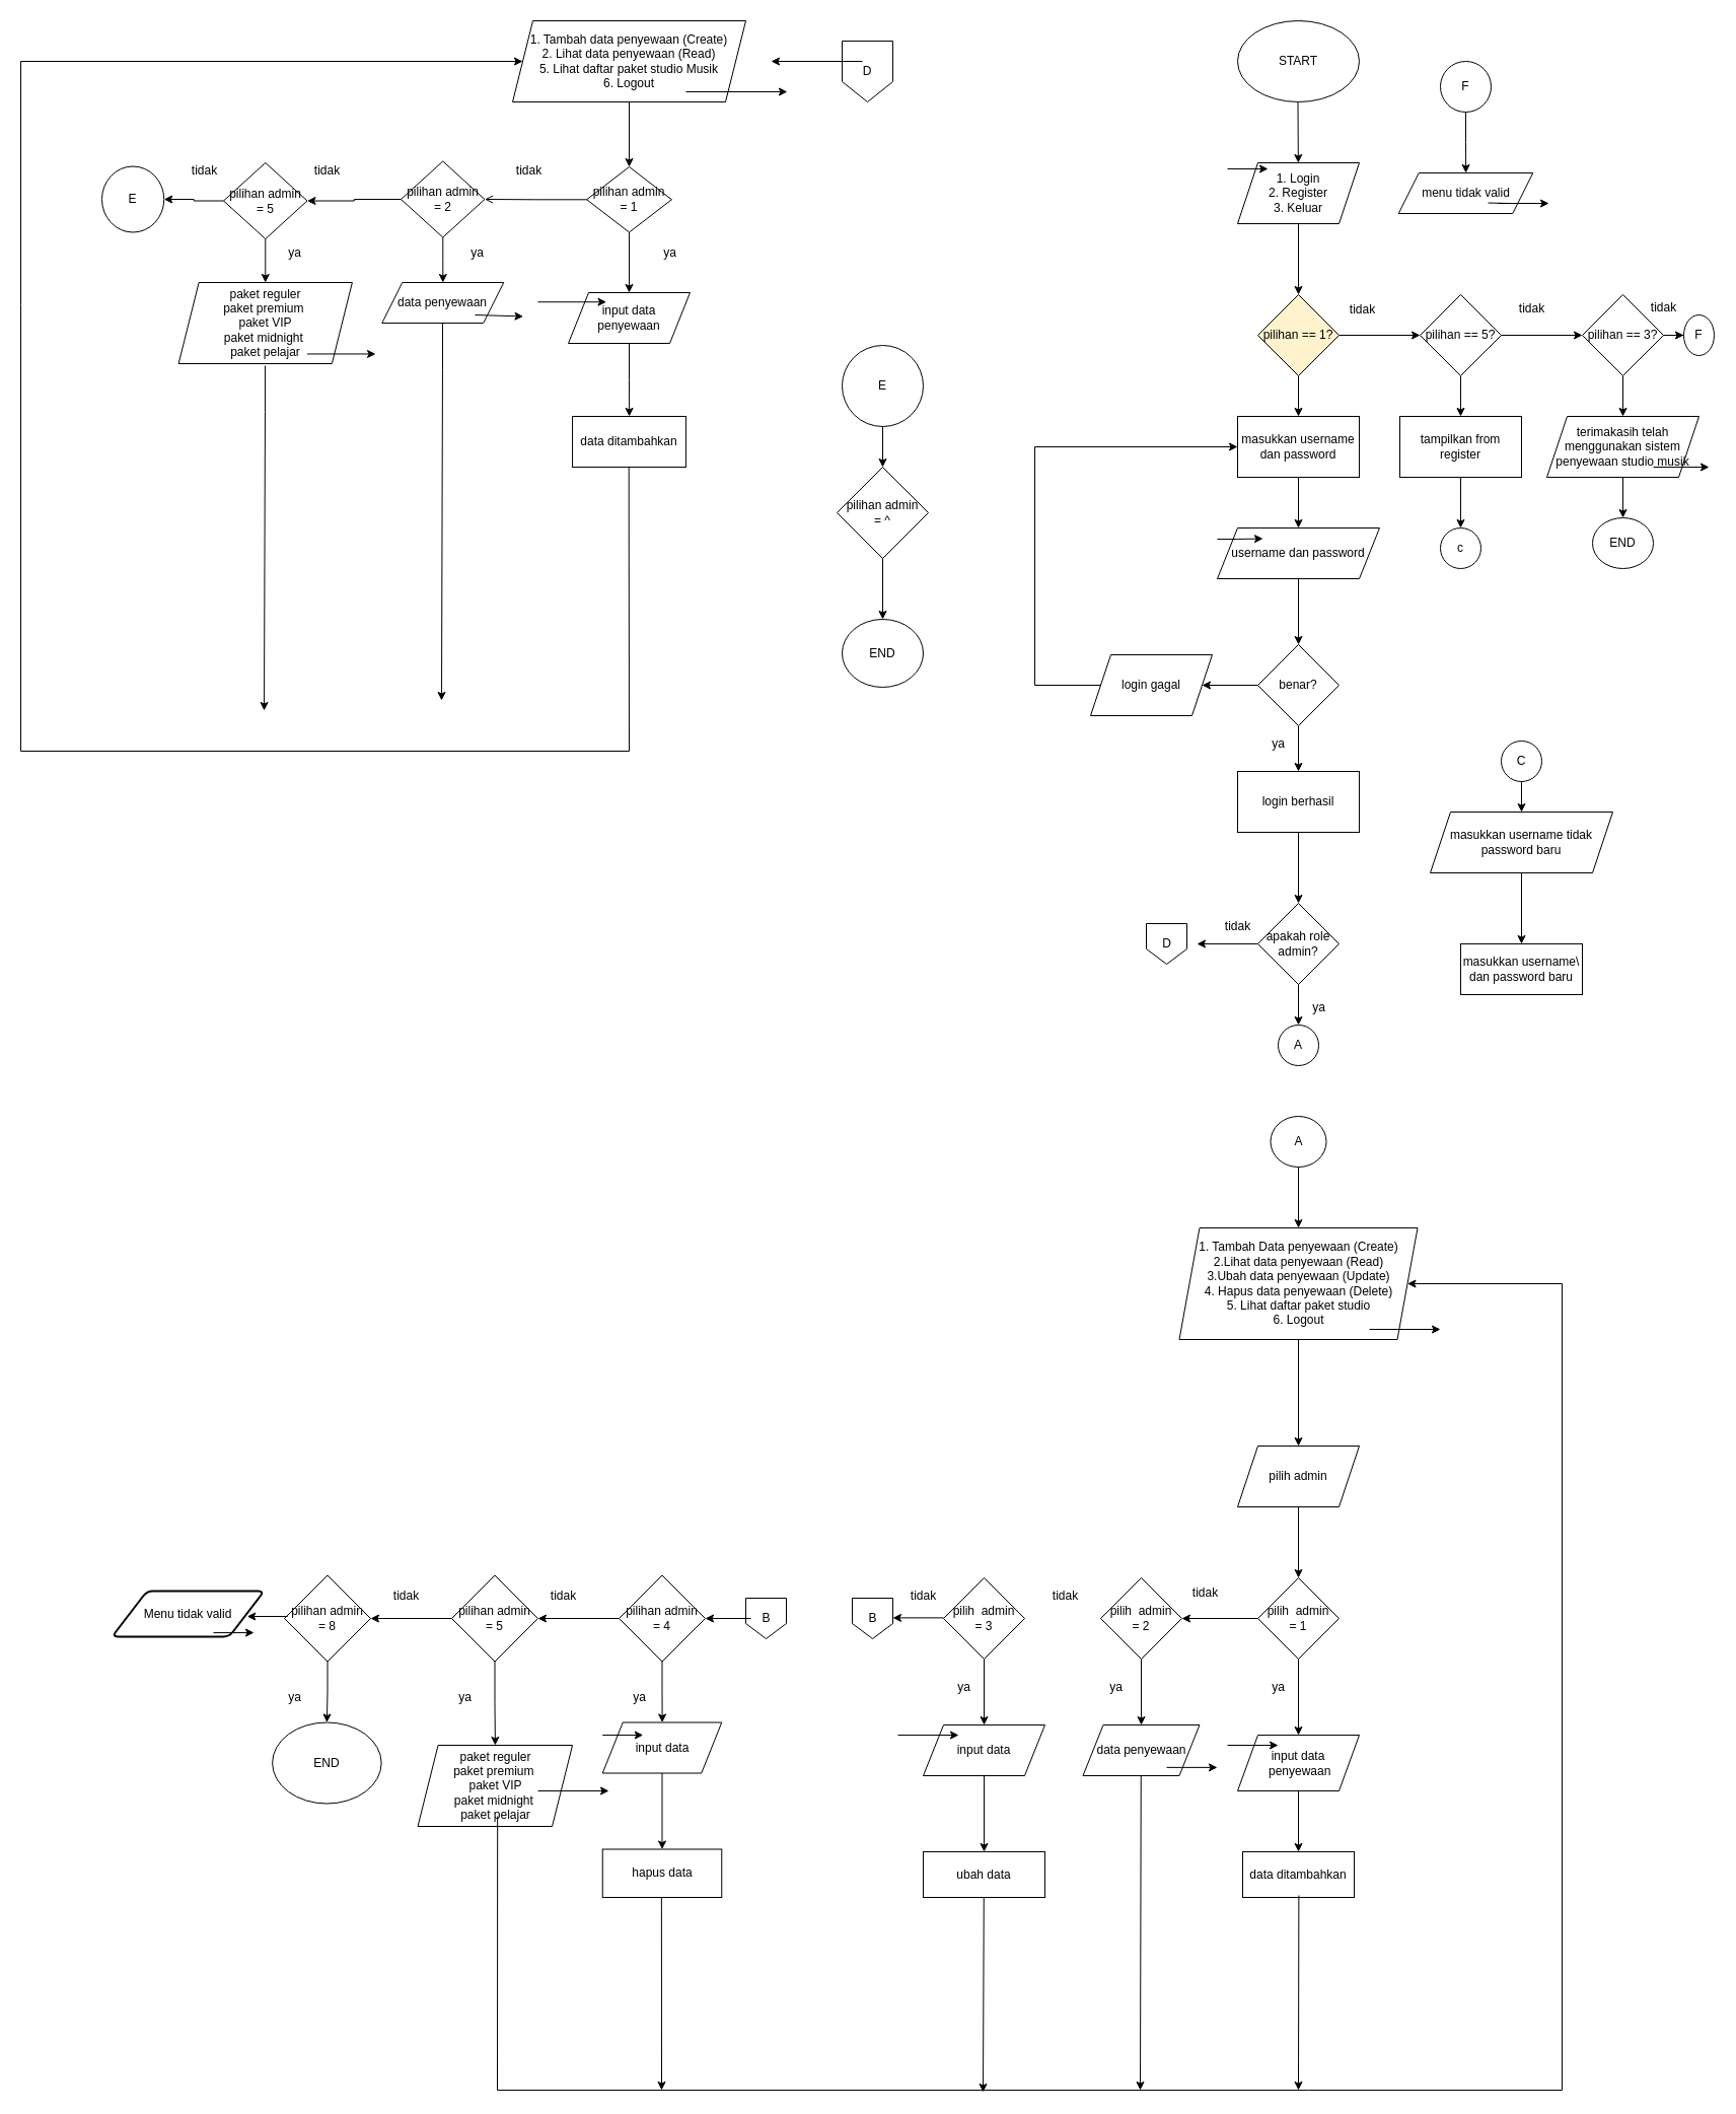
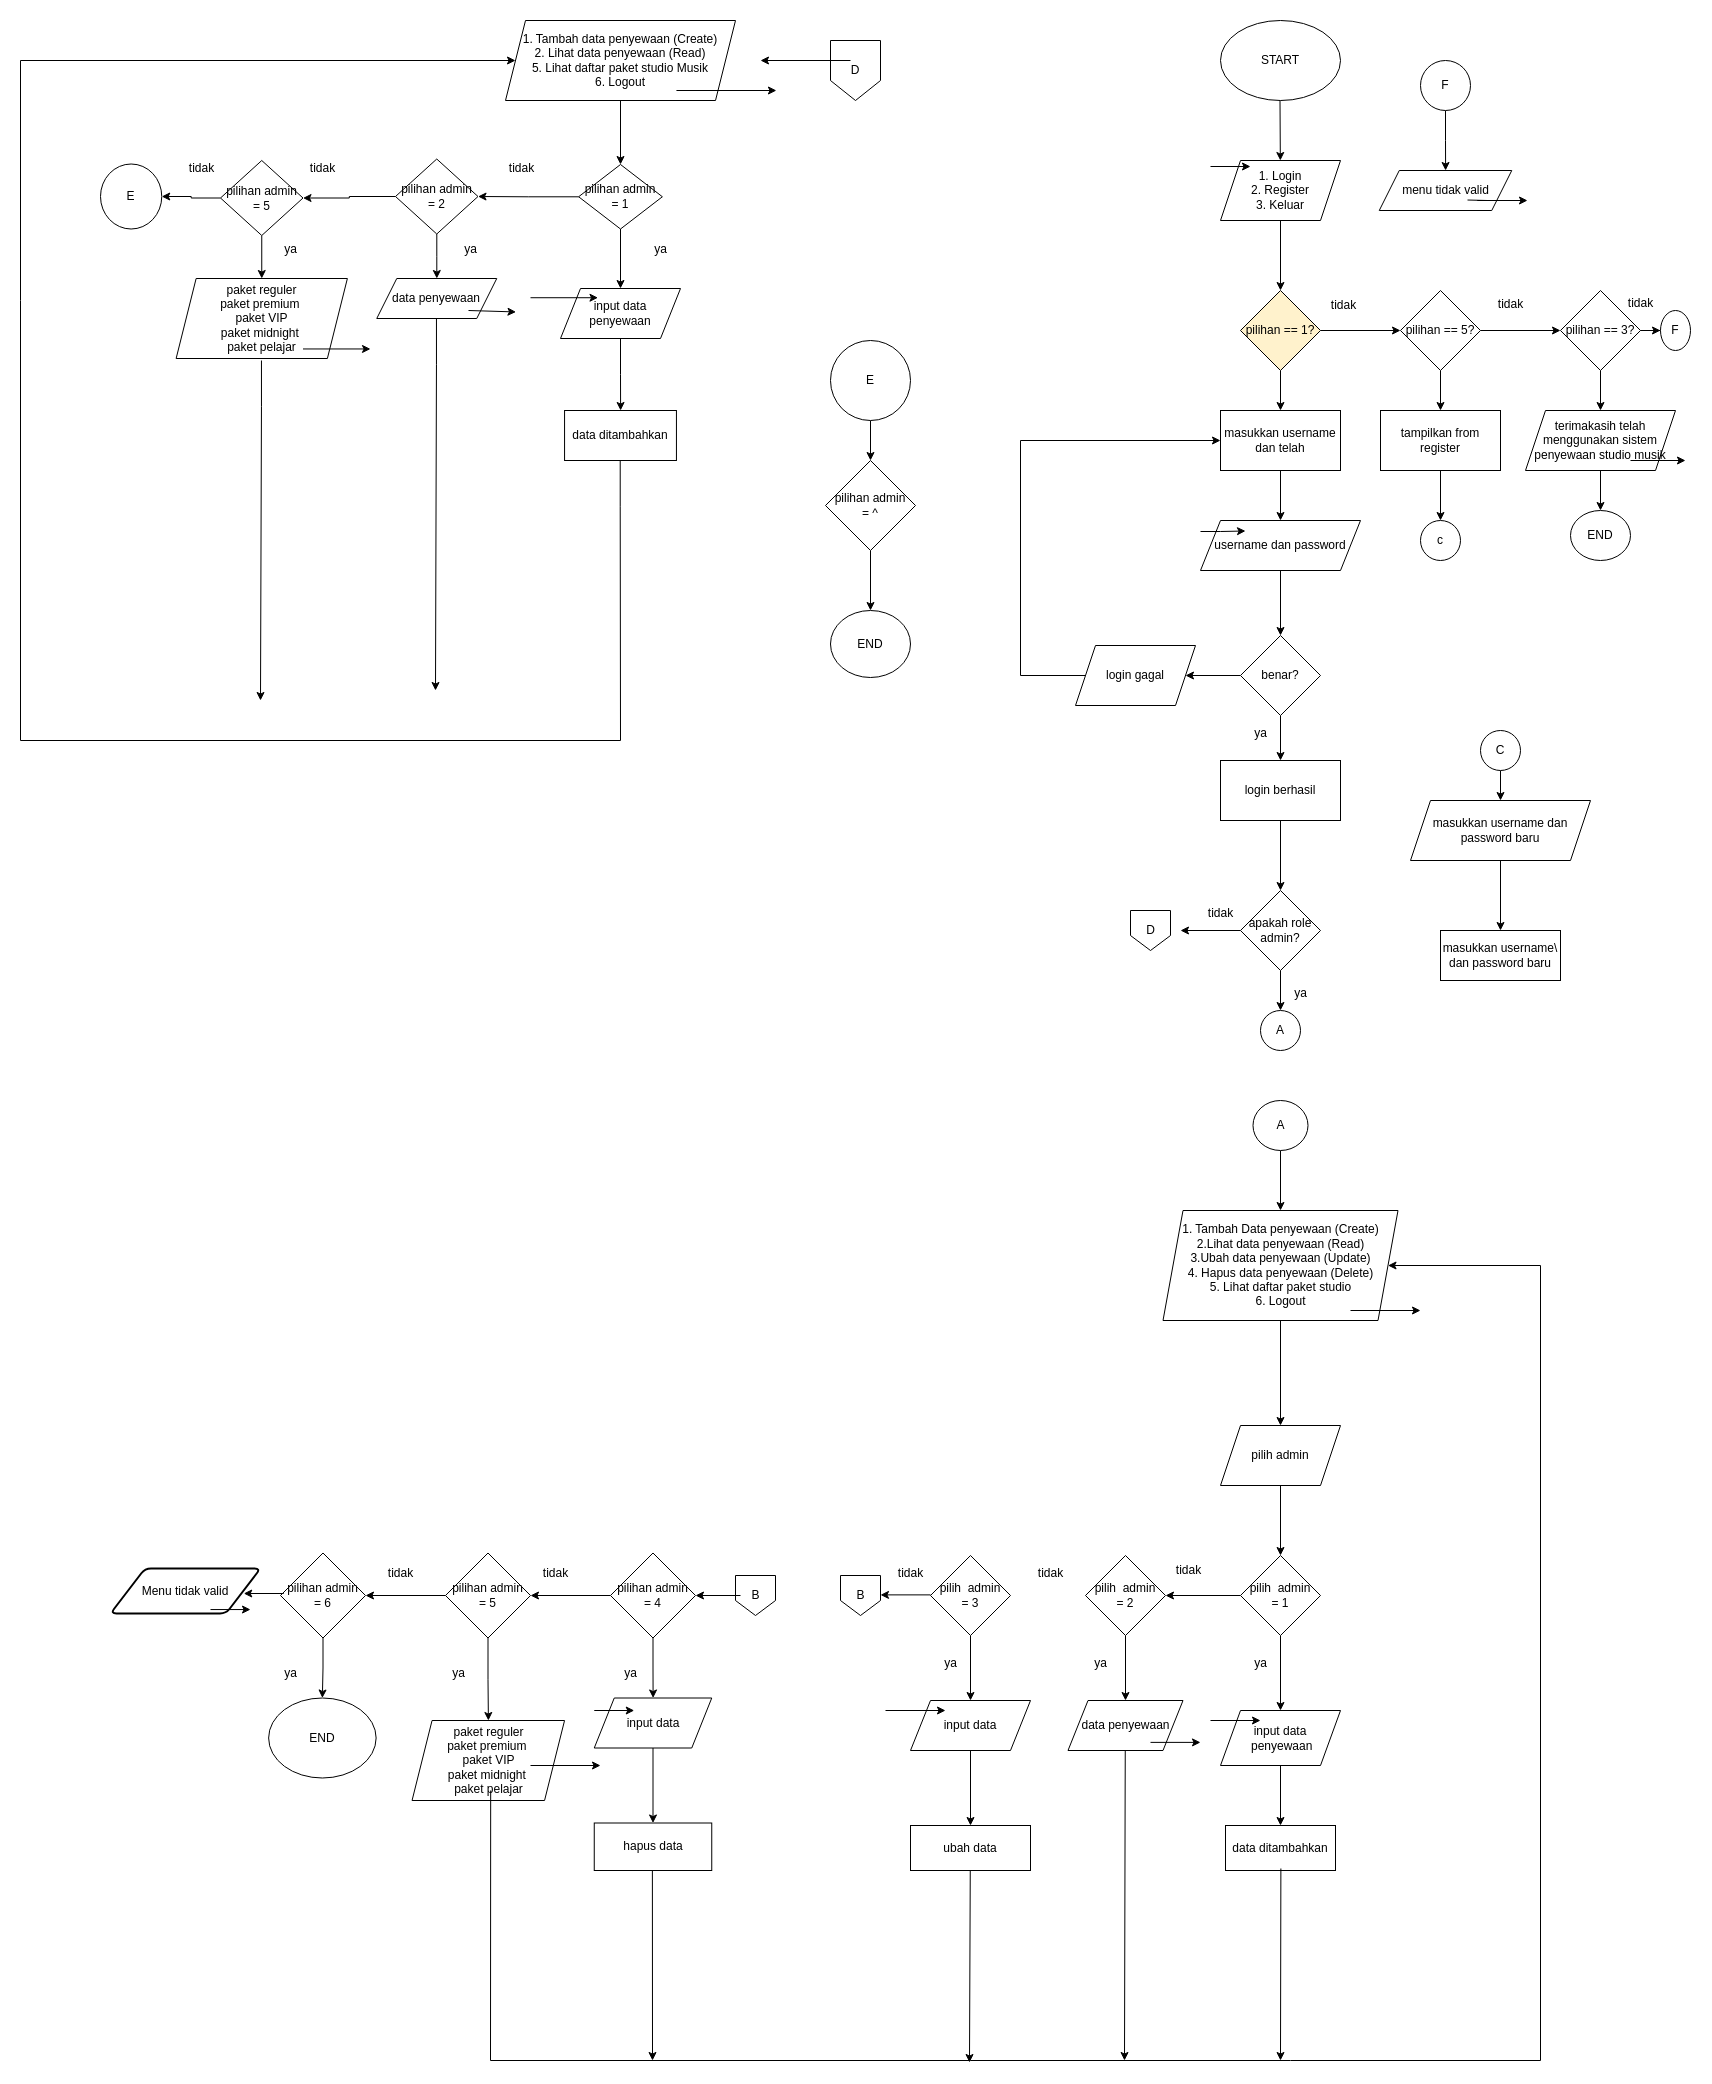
- <mxCell id="50" value="" style="edgeStyle=orthogonalEdgeStyle;rounded=0;orthogonalLoop=1;jettySize=auto;html=1;endArrow=open;" parent="1" source="52" target="55" edge="1"><mxGeometry relative="1" as="geometry" /></mxCell>
+ <mxCell id="50" value="" style="edgeStyle=orthogonalEdgeStyle;rounded=0;orthogonalLoop=1;jettySize=auto;html=1;" parent="1" source="52" target="55" edge="1"><mxGeometry relative="1" as="geometry" /></mxCell>
- <mxCell id="17" value="masukkan username dan password" style="whiteSpace=wrap;html=1;" parent="1" vertex="1"><mxGeometry x="1220" y="410" width="120" height="60" as="geometry" /></mxCell>
+ <mxCell id="17" value="masukkan username dan telah" style="whiteSpace=wrap;html=1;" parent="1" vertex="1"><mxGeometry x="1220" y="410" width="120" height="60" as="geometry" /></mxCell>
- <mxCell id="43" value="masukkan username tidak password baru" style="shape=parallelogram;perimeter=parallelogramPerimeter;whiteSpace=wrap;html=1;fixedSize=1;" parent="1" vertex="1"><mxGeometry x="1410" y="800" width="180" height="60" as="geometry" /></mxCell>
+ <mxCell id="43" value="masukkan username dan password baru" style="shape=parallelogram;perimeter=parallelogramPerimeter;whiteSpace=wrap;html=1;fixedSize=1;" parent="1" vertex="1"><mxGeometry x="1410" y="800" width="180" height="60" as="geometry" /></mxCell>
- <mxCell id="141" value="pilihan admin&lt;div&gt;= 8&lt;/div&gt;" style="rhombus;whiteSpace=wrap;html=1;" vertex="1" parent="1"><mxGeometry x="280" y="1552.5" width="85" height="85" as="geometry" /></mxCell>
+ <mxCell id="141" value="pilihan admin&lt;div&gt;= 6&lt;/div&gt;" style="rhombus;whiteSpace=wrap;html=1;" vertex="1" parent="1"><mxGeometry x="280" y="1552.5" width="85" height="85" as="geometry" /></mxCell>
